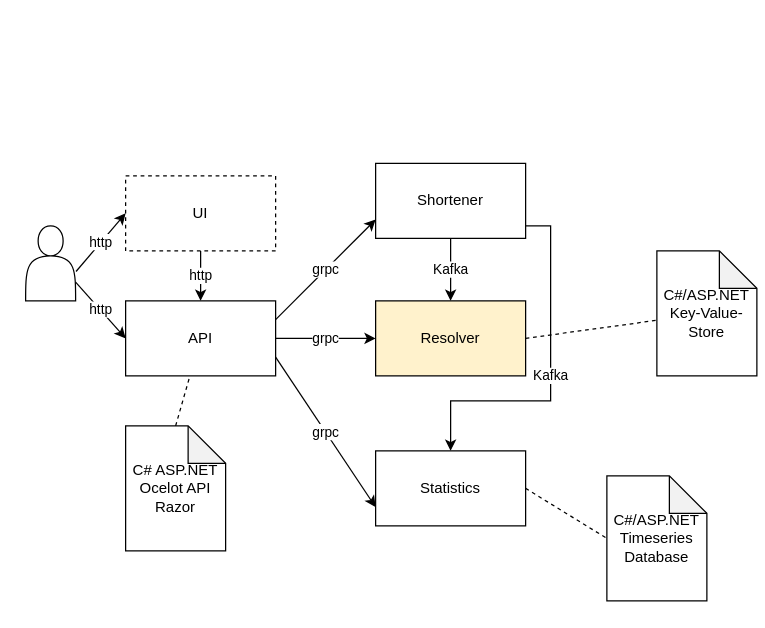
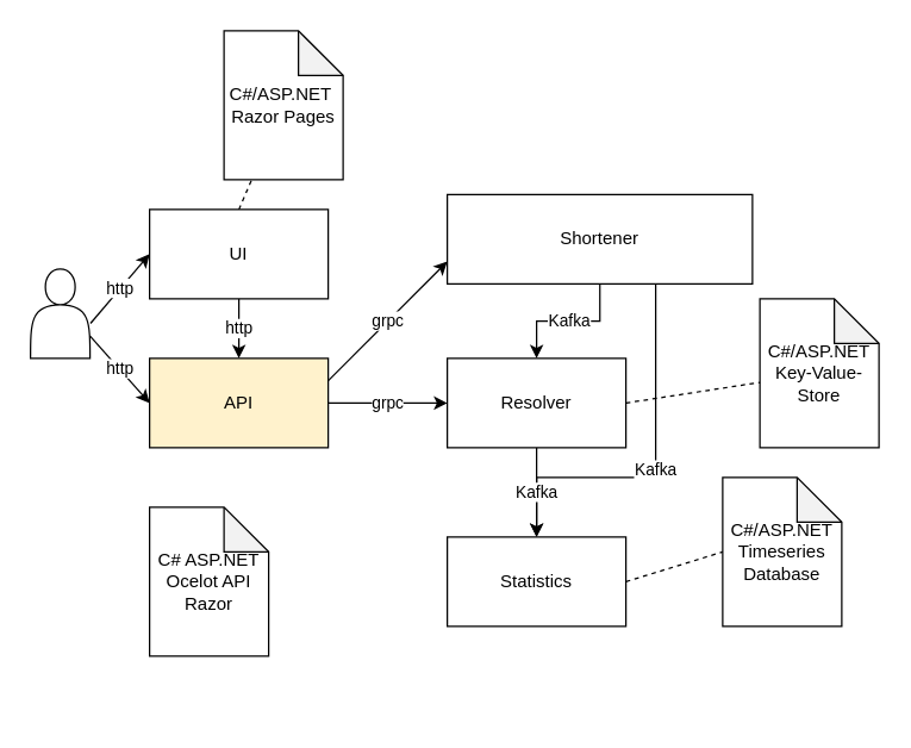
+ <mxCell id="18" value="C#/ASP.NET&amp;nbsp;&lt;br&gt;Razor Pages" style="shape=note;whiteSpace=wrap;html=1;backgroundOutline=1;darkOpacity=0.05;" vertex="1" parent="1"><mxGeometry x="150" y="20" width="80" height="100" as="geometry" /></mxCell>
+ <mxCell id="17" value="" style="endArrow=none;dashed=1;html=1;exitX=0.5;exitY=0;exitDx=0;exitDy=0;" edge="1" parent="1" source="6" target="18"><mxGeometry width="50" height="50" relative="1" as="geometry"><mxPoint x="440" y="210" as="sourcePoint" /><mxPoint x="160" y="70" as="targetPoint" /></mxGeometry></mxCell>
- <mxCell id="3" value="Shortener" style="rounded=0;whiteSpace=wrap;html=1;" vertex="1" parent="1"><mxGeometry x="300" y="130" width="120" height="60" as="geometry" /></mxCell>
+ <mxCell id="3" value="Shortener" style="rounded=0;whiteSpace=wrap;html=1;" vertex="1" parent="1"><mxGeometry x="300" y="130" width="205" height="60" as="geometry" /></mxCell>
- <mxCell id="6" value="UI" style="rounded=0;whiteSpace=wrap;html=1;dashed=1;" vertex="1" parent="1"><mxGeometry x="100" y="140" width="120" height="60" as="geometry" /></mxCell>
+ <mxCell id="6" value="UI" style="rounded=0;whiteSpace=wrap;html=1;" vertex="1" parent="1"><mxGeometry x="100" y="140" width="120" height="60" as="geometry" /></mxCell>
- <mxCell id="15" value="C#/ASP.NET&lt;br&gt;Key-Value-Store" style="shape=note;whiteSpace=wrap;html=1;backgroundOutline=1;darkOpacity=0.05;" vertex="1" parent="1"><mxGeometry x="525" y="200" width="80" height="100" as="geometry" /></mxCell>
+ <mxCell id="15" value="C#/ASP.NET&lt;br&gt;Key-Value-Store" style="shape=note;whiteSpace=wrap;html=1;backgroundOutline=1;darkOpacity=0.05;" vertex="1" parent="1"><mxGeometry x="510" y="200" width="80" height="100" as="geometry" /></mxCell>
- <mxCell id="7" value="API" style="rounded=0;whiteSpace=wrap;html=1;" vertex="1" parent="1"><mxGeometry x="100" y="240" width="120" height="60" as="geometry" /></mxCell>
+ <mxCell id="7" value="API" style="rounded=0;whiteSpace=wrap;html=1;fillColor=#fff2cc;" vertex="1" parent="1"><mxGeometry x="100" y="240" width="120" height="60" as="geometry" /></mxCell>
- <mxCell id="12" value="Resolver" style="rounded=0;whiteSpace=wrap;html=1;fillColor=#fff2cc;" vertex="1" parent="1"><mxGeometry x="300" y="240" width="120" height="60" as="geometry" /></mxCell>
+ <mxCell id="12" value="Resolver" style="rounded=0;whiteSpace=wrap;html=1;" vertex="1" parent="1"><mxGeometry x="300" y="240" width="120" height="60" as="geometry" /></mxCell>
+ <mxCell id="14" value="Kafka" style="edgeStyle=orthogonalEdgeStyle;rounded=0;orthogonalLoop=1;jettySize=auto;html=1;entryX=0.5;entryY=0;entryDx=0;entryDy=0;" edge="1" parent="1" source="12" target="4"><mxGeometry relative="1" as="geometry"><mxPoint x="370" y="220" as="sourcePoint" /><mxPoint x="370" y="250" as="targetPoint" /></mxGeometry></mxCell>
- <mxCell id="20" value="" style="endArrow=none;dashed=1;html=1;exitX=0.5;exitY=0;exitDx=0;exitDy=0;exitPerimeter=0;" edge="1" parent="1" source="19" target="7"><mxGeometry width="50" height="50" relative="1" as="geometry"><mxPoint x="170" y="180" as="sourcePoint" /><mxPoint x="161.111" y="140" as="targetPoint" /></mxGeometry></mxCell>
- <mxCell id="8" value="grpc" style="rounded=0;orthogonalLoop=1;jettySize=auto;html=1;entryX=0;entryY=0.75;entryDx=0;entryDy=0;exitX=1;exitY=0.75;exitDx=0;exitDy=0;" edge="1" parent="1" source="7" target="4"><mxGeometry relative="1" as="geometry"><mxPoint x="220" y="280" as="sourcePoint" /><mxPoint x="310" y="377.5" as="targetPoint" /></mxGeometry></mxCell>
- <mxCell id="10" value="C#/ASP.NET&lt;br&gt;Timeseries Database" style="shape=note;whiteSpace=wrap;html=1;backgroundOutline=1;darkOpacity=0.05;" vertex="1" parent="1"><mxGeometry x="485" y="380" width="80" height="100" as="geometry" /></mxCell>
+ <mxCell id="10" value="C#/ASP.NET&lt;br&gt;Timeseries Database" style="shape=note;whiteSpace=wrap;html=1;backgroundOutline=1;darkOpacity=0.05;" vertex="1" parent="1"><mxGeometry x="485" y="320" width="80" height="100" as="geometry" /></mxCell>
